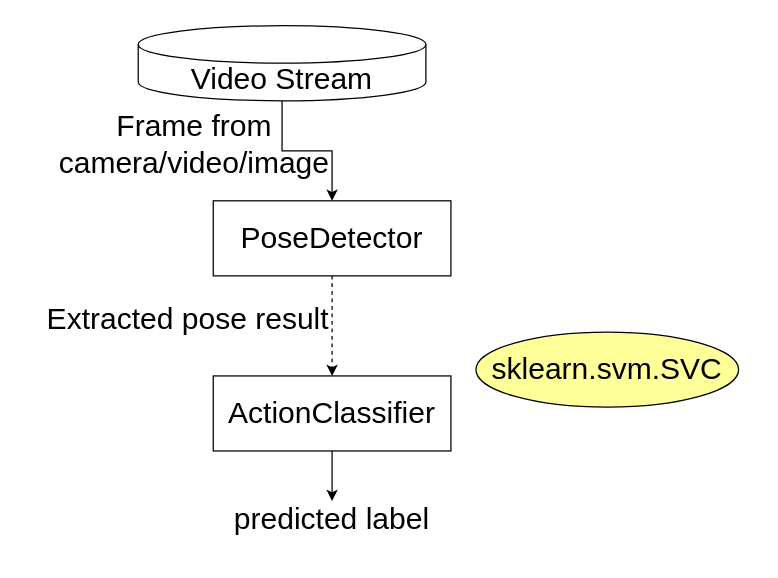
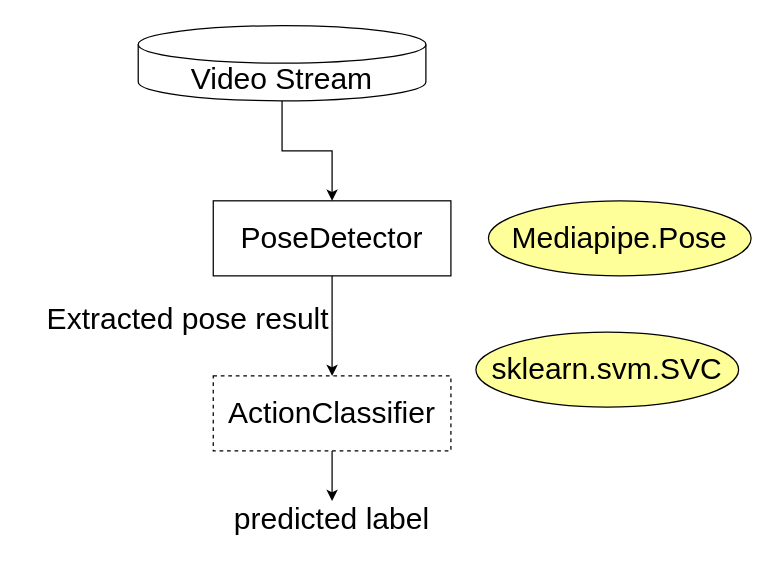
- <mxCell id="6" value="Frame from camera/video/image" style="text;html=1;strokeColor=none;fillColor=none;align=center;verticalAlign=middle;whiteSpace=wrap;rounded=0;fontSize=24;" vertex="1" parent="1"><mxGeometry x="20" y="90" width="270" height="50" as="geometry" /></mxCell>
+ <mxCell id="11" value="Mediapipe.Pose" style="ellipse;whiteSpace=wrap;html=1;fontSize=24;fillColor=#FFFF99;" vertex="1" parent="1"><mxGeometry x="390" y="160" width="210" height="60" as="geometry" /></mxCell>
- <mxCell id="4" value="" style="edgeStyle=orthogonalEdgeStyle;rounded=0;orthogonalLoop=1;jettySize=auto;html=1;fontSize=24;dashed=1;" edge="1" parent="1" source="5" target="9"><mxGeometry relative="1" as="geometry"><mxPoint x="265" y="300" as="targetPoint" /></mxGeometry></mxCell>
+ <mxCell id="4" value="" style="edgeStyle=orthogonalEdgeStyle;rounded=0;orthogonalLoop=1;jettySize=auto;html=1;fontSize=24;" edge="1" parent="1" source="5" target="9"><mxGeometry relative="1" as="geometry"><mxPoint x="265" y="300" as="targetPoint" /></mxGeometry></mxCell>
- <mxCell id="9" value="&lt;font style=&quot;font-size: 24px;&quot;&gt;ActionClassifier&lt;/font&gt;" style="whiteSpace=wrap;html=1;" vertex="1" parent="1"><mxGeometry x="170" y="300" width="190" height="60" as="geometry" /></mxCell>
+ <mxCell id="9" value="&lt;font style=&quot;font-size: 24px;&quot;&gt;ActionClassifier&lt;/font&gt;" style="whiteSpace=wrap;html=1;dashed=1;" vertex="1" parent="1"><mxGeometry x="170" y="300" width="190" height="60" as="geometry" /></mxCell>
